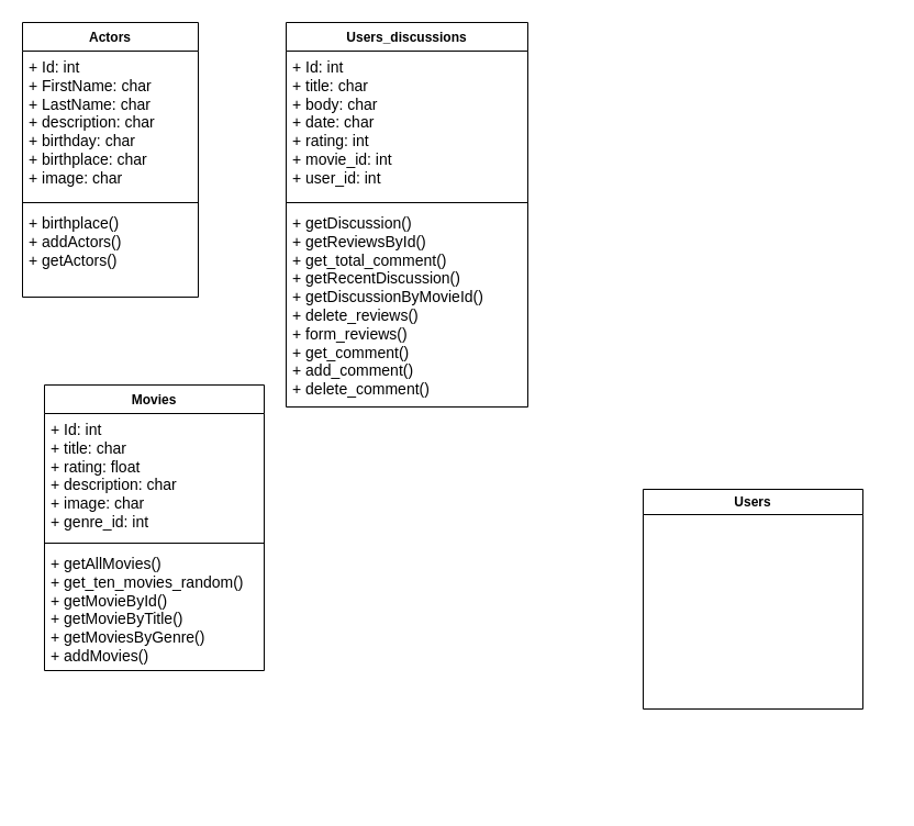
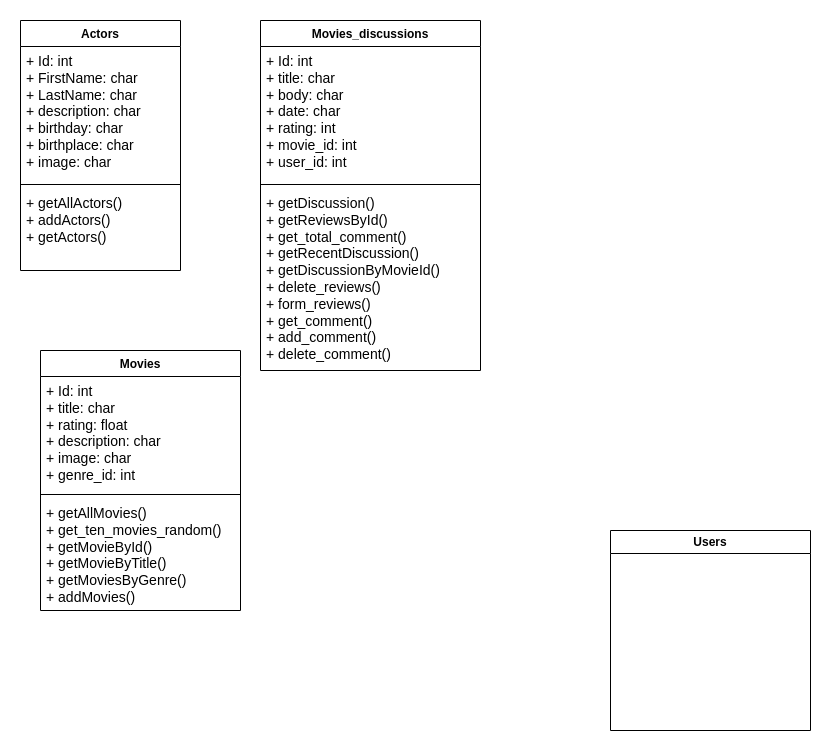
- <mxCell id="7" value="Users_discussions" style="swimlane;fontStyle=1;align=center;verticalAlign=top;childLayout=stackLayout;horizontal=1;startSize=26;horizontalStack=0;resizeParent=1;resizeParentMax=0;resizeLast=0;collapsible=1;marginBottom=0;whiteSpace=wrap;html=1;" vertex="1" parent="1"><mxGeometry x="260" y="20" width="220" height="350" as="geometry" /></mxCell>
+ <mxCell id="7" value="Movies_discussions" style="swimlane;fontStyle=1;align=center;verticalAlign=top;childLayout=stackLayout;horizontal=1;startSize=26;horizontalStack=0;resizeParent=1;resizeParentMax=0;resizeLast=0;collapsible=1;marginBottom=0;whiteSpace=wrap;html=1;" vertex="1" parent="1"><mxGeometry x="260" y="20" width="220" height="350" as="geometry" /></mxCell>
- <mxCell id="6" value="&lt;font style=&quot;font-size: 14px;&quot;&gt;+ birthplace()&lt;br&gt;+ addActors()&lt;br&gt;+ getActors()&lt;br&gt;&lt;/font&gt;" style="text;strokeColor=none;fillColor=none;align=left;verticalAlign=top;spacingLeft=4;spacingRight=4;overflow=hidden;rotatable=0;points=[[0,0.5],[1,0.5]];portConstraint=eastwest;whiteSpace=wrap;html=1;" vertex="1" parent="3"><mxGeometry y="168" width="160" height="82" as="geometry" /></mxCell>
+ <mxCell id="6" value="&lt;font style=&quot;font-size: 14px;&quot;&gt;+ getAllActors()&lt;br&gt;+ addActors()&lt;br&gt;+ getActors()&lt;br&gt;&lt;/font&gt;" style="text;strokeColor=none;fillColor=none;align=left;verticalAlign=top;spacingLeft=4;spacingRight=4;overflow=hidden;rotatable=0;points=[[0,0.5],[1,0.5]];portConstraint=eastwest;whiteSpace=wrap;html=1;" vertex="1" parent="3"><mxGeometry y="168" width="160" height="82" as="geometry" /></mxCell>
- <mxCell id="2" value="Users" style="swimlane;whiteSpace=wrap;html=1;" vertex="1" parent="1"><mxGeometry x="585" y="445" width="200" height="200" as="geometry" /></mxCell>
+ <mxCell id="2" value="Users" style="swimlane;whiteSpace=wrap;html=1;" vertex="1" parent="1"><mxGeometry x="610" y="530" width="200" height="200" as="geometry" /></mxCell>
